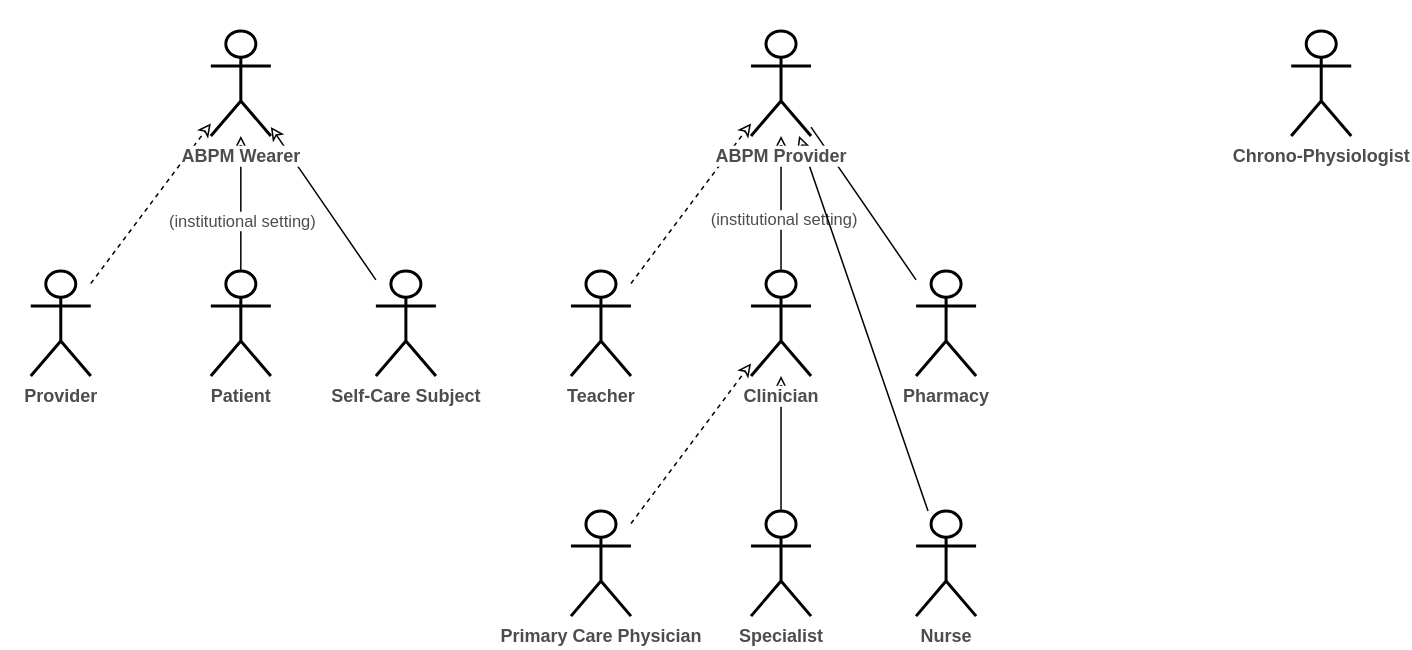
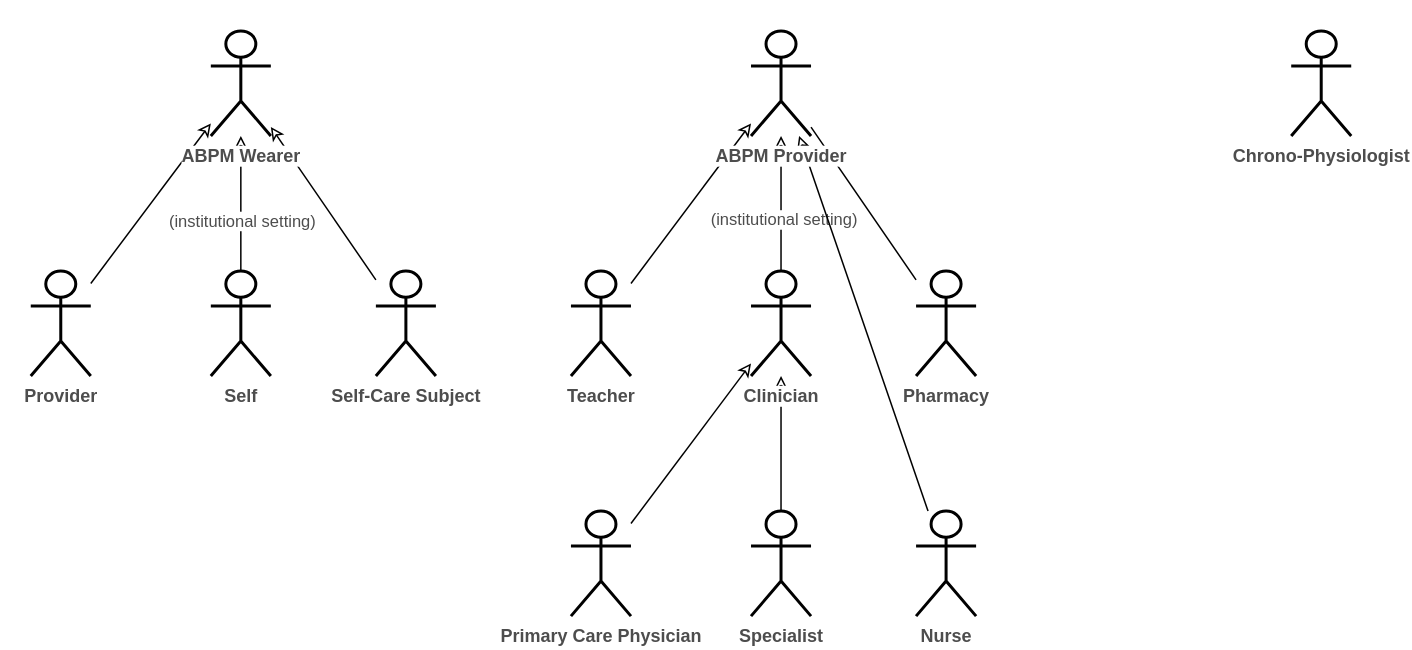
- <mxCell id="3" style="rounded=0;orthogonalLoop=1;jettySize=auto;html=1;endArrow=classic;endFill=0;fontStyle=1;fontColor=#4D4D4D;dashed=1;" edge="1" parent="1" source="4" target="10"><mxGeometry relative="1" as="geometry" /></mxCell>
+ <mxCell id="3" style="rounded=0;orthogonalLoop=1;jettySize=auto;html=1;endArrow=classic;endFill=0;fontStyle=1;fontColor=#4D4D4D;" edge="1" parent="1" source="4" target="10"><mxGeometry relative="1" as="geometry" /></mxCell>
- <mxCell id="11" style="rounded=0;orthogonalLoop=1;jettySize=auto;html=1;endArrow=classic;endFill=0;fontStyle=1;fontColor=#4D4D4D;dashed=1;" edge="1" parent="1" source="22" target="21"><mxGeometry relative="1" as="geometry" /></mxCell>
+ <mxCell id="11" style="rounded=0;orthogonalLoop=1;jettySize=auto;html=1;endArrow=classic;endFill=0;fontStyle=1;fontColor=#4D4D4D;" edge="1" parent="1" source="22" target="21"><mxGeometry relative="1" as="geometry" /></mxCell>
- <mxCell id="7" value="Patient" style="shape=umlActor;verticalLabelPosition=bottom;verticalAlign=top;html=1;outlineConnect=0;labelBackgroundColor=default;fontStyle=1;strokeWidth=2;fontColor=#4D4D4D;" vertex="1" parent="1"><mxGeometry x="140" y="180" width="40" height="70" as="geometry" /></mxCell>
+ <mxCell id="7" value="Self" style="shape=umlActor;verticalLabelPosition=bottom;verticalAlign=top;html=1;outlineConnect=0;labelBackgroundColor=default;fontStyle=1;strokeWidth=2;fontColor=#4D4D4D;" vertex="1" parent="1"><mxGeometry x="140" y="180" width="40" height="70" as="geometry" /></mxCell>
- <mxCell id="15" style="rounded=0;orthogonalLoop=1;jettySize=auto;html=1;endArrow=classic;endFill=0;fontStyle=1;fontColor=#4D4D4D;dashed=1;" edge="1" parent="1" source="16" target="23"><mxGeometry relative="1" as="geometry" /></mxCell>
+ <mxCell id="15" style="rounded=0;orthogonalLoop=1;jettySize=auto;html=1;endArrow=classic;endFill=0;fontStyle=1;fontColor=#4D4D4D;" edge="1" parent="1" source="16" target="23"><mxGeometry relative="1" as="geometry" /></mxCell>
